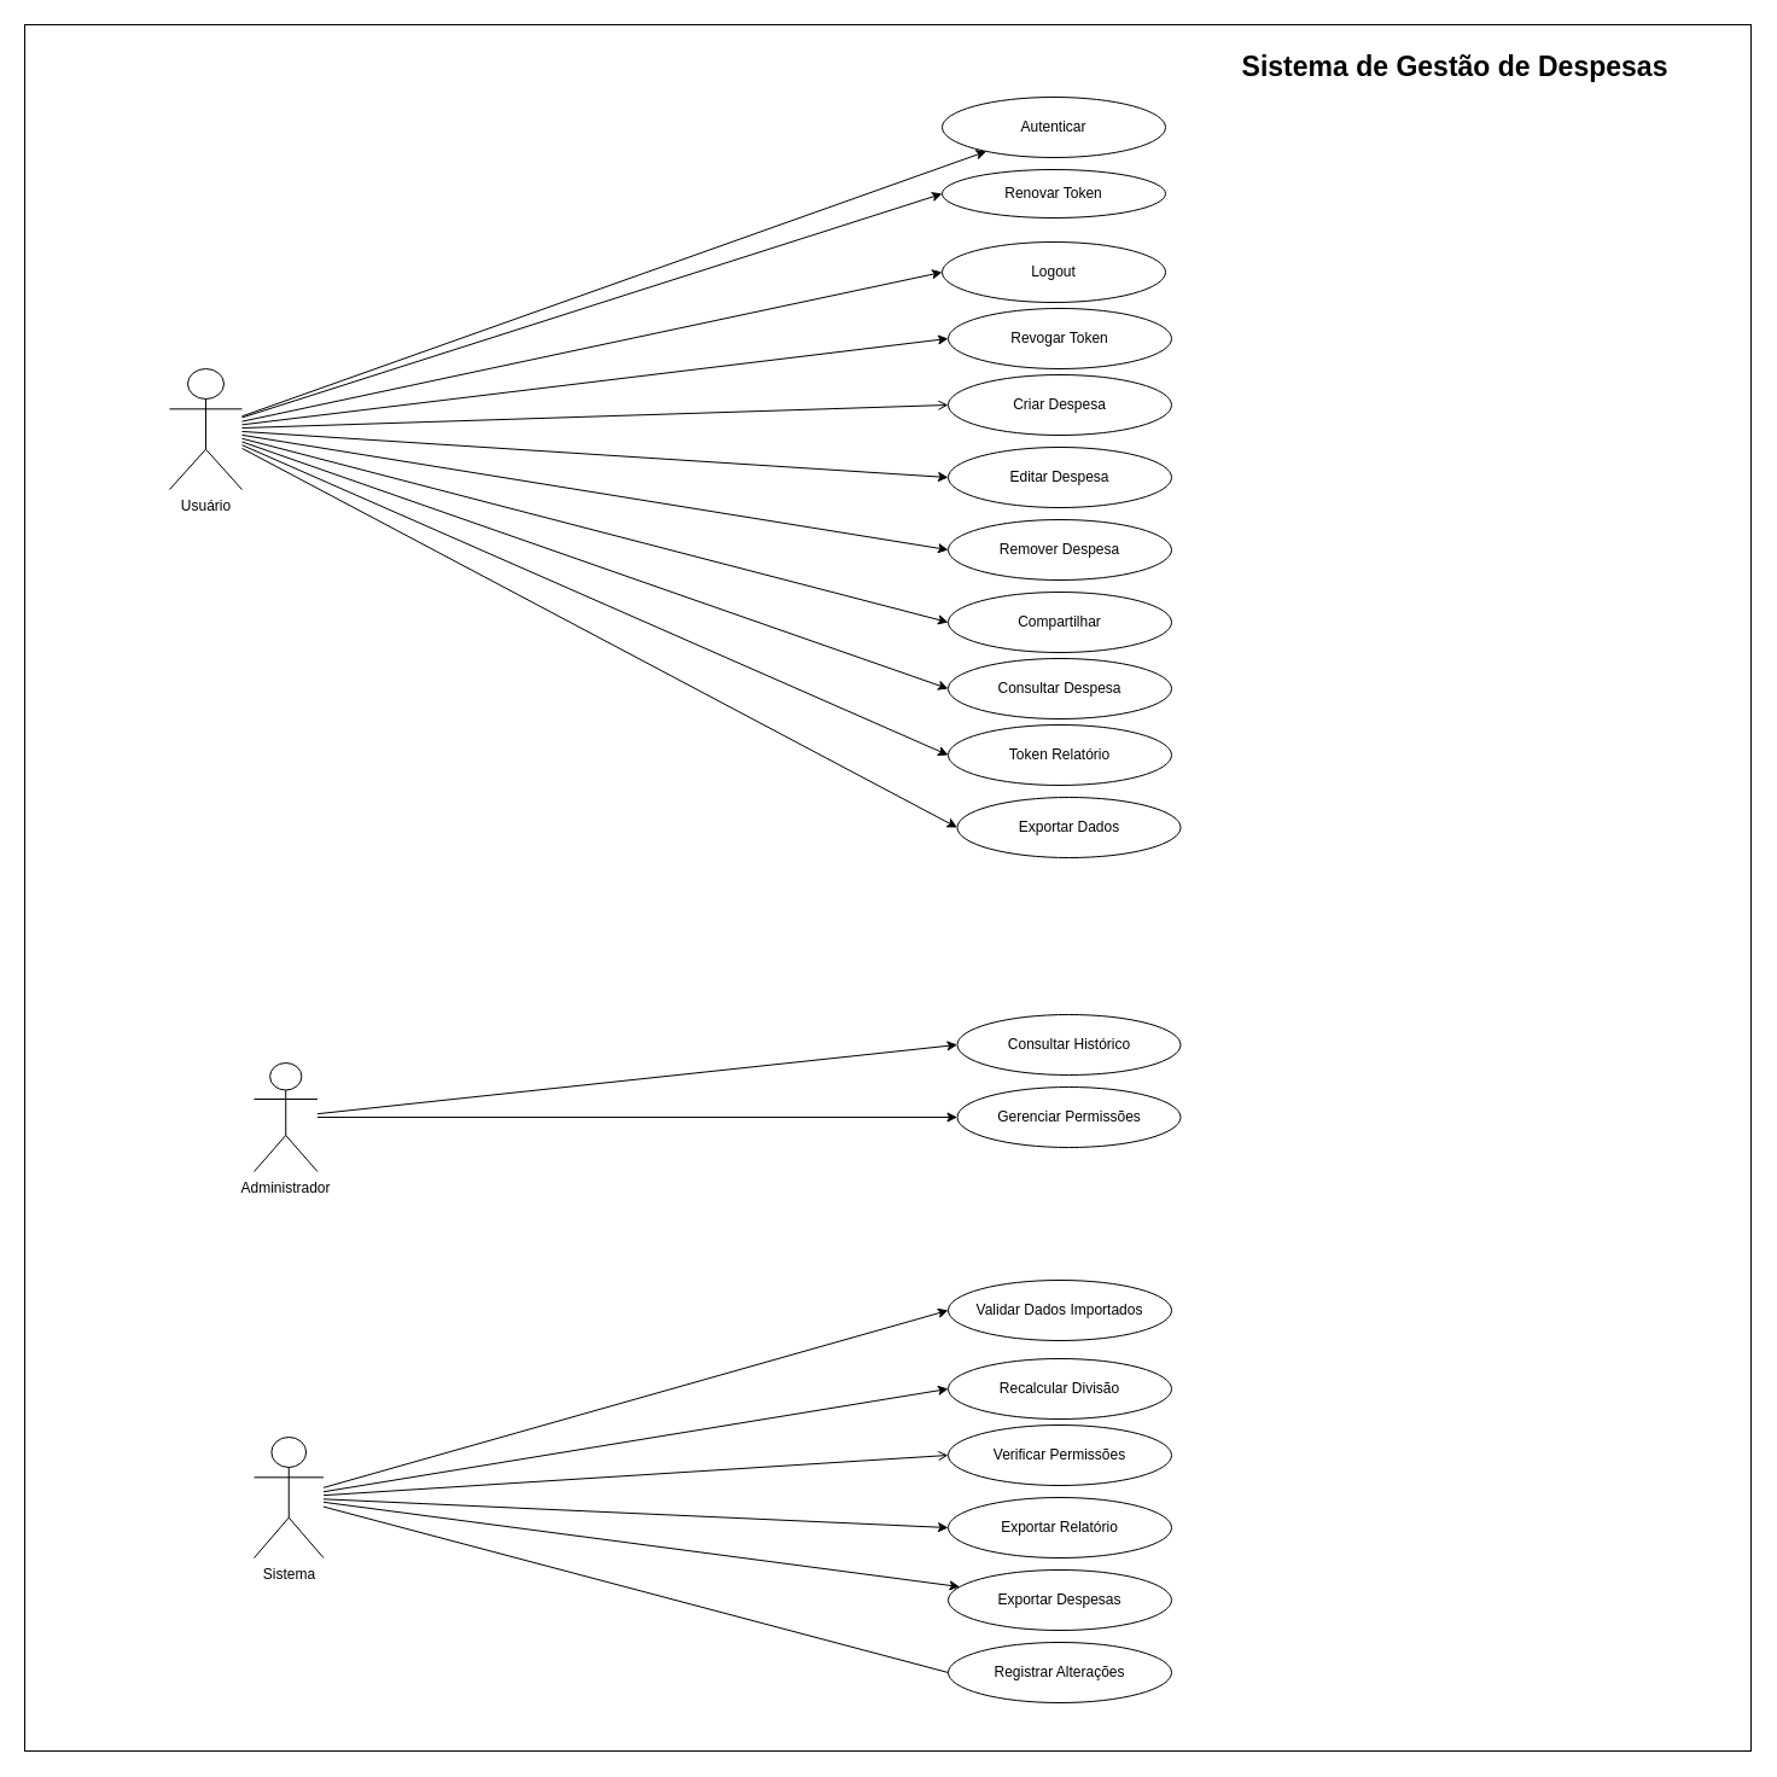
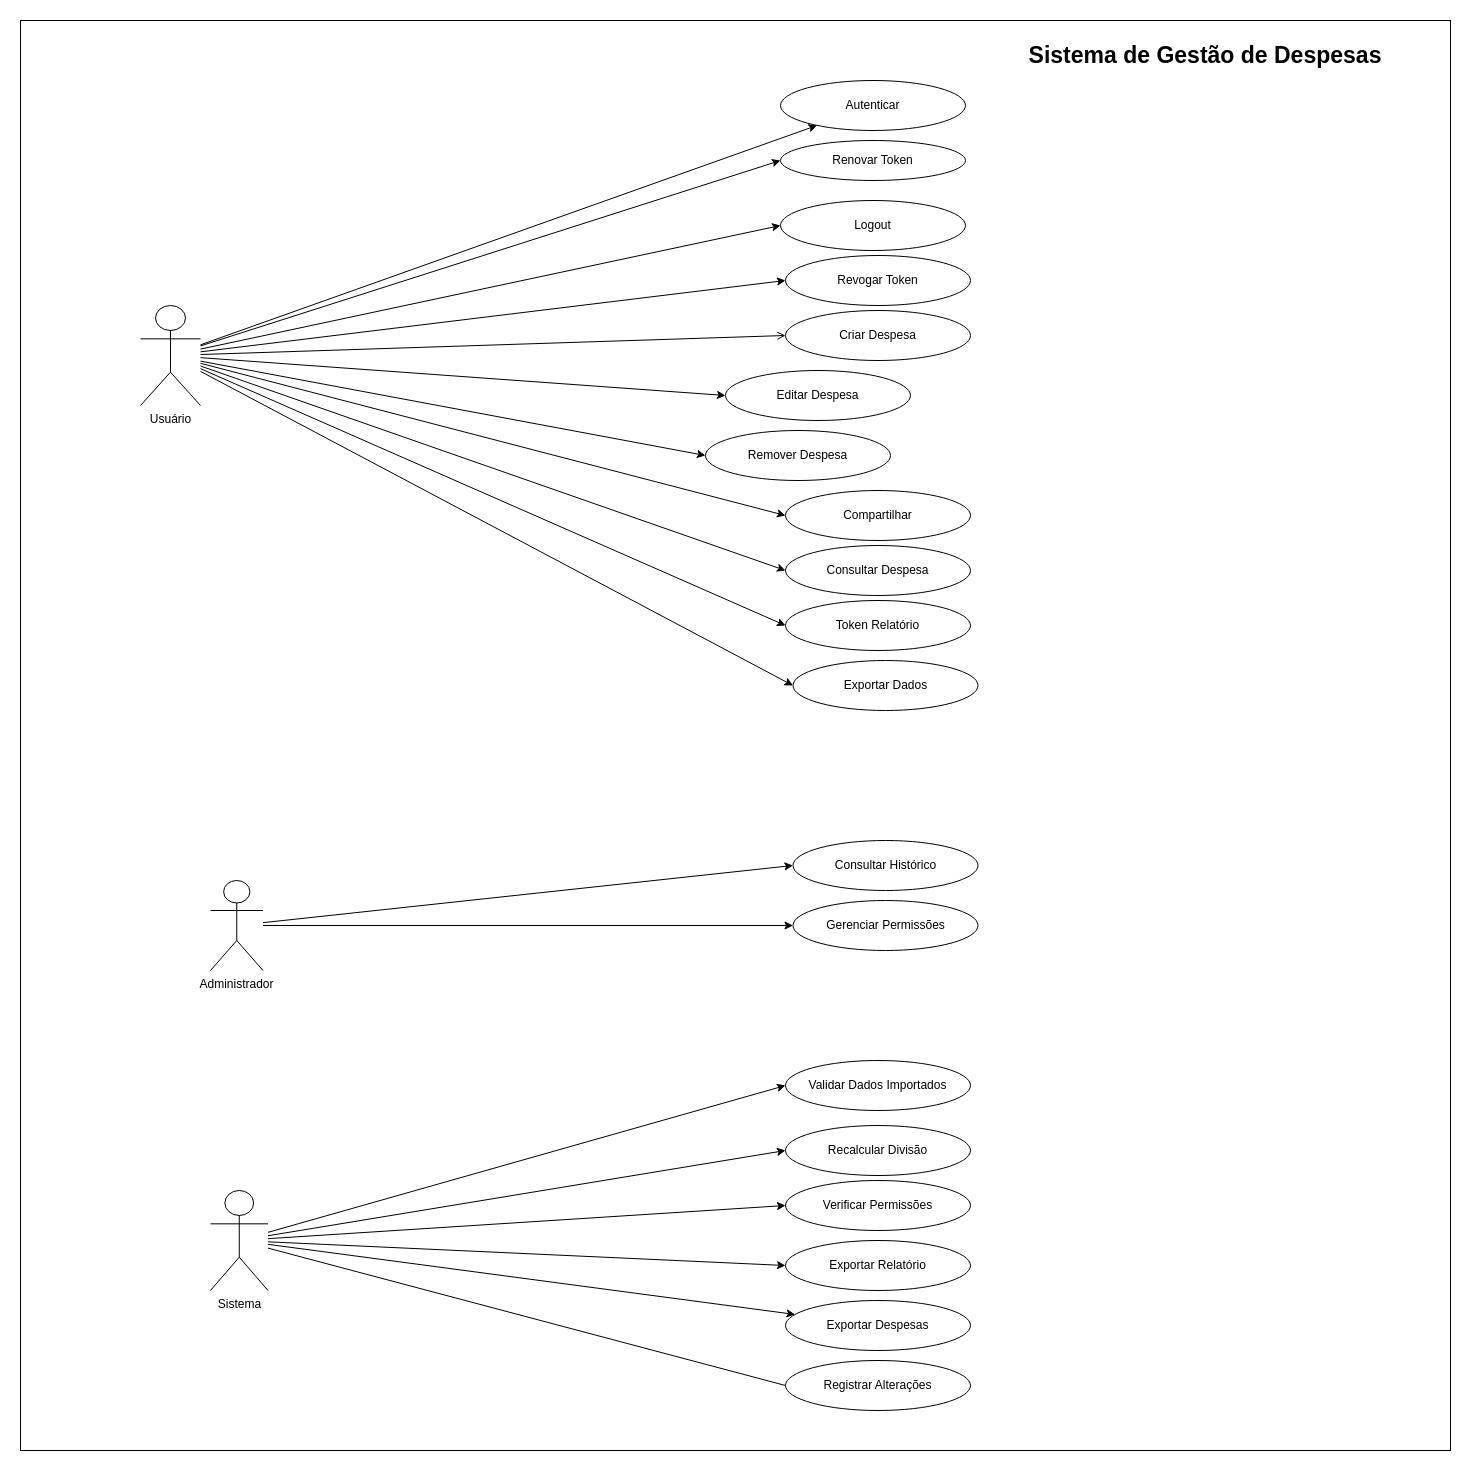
- <mxCell id="29" value="Editar Despesa" style="ellipse;whiteSpace=wrap;html=1;" vertex="1" parent="1"><mxGeometry x="785" y="370" width="185" height="50" as="geometry" /></mxCell>
+ <mxCell id="29" value="Editar Despesa" style="ellipse;whiteSpace=wrap;html=1;" vertex="1" parent="1"><mxGeometry x="725" y="370" width="185" height="50" as="geometry" /></mxCell>
- <mxCell id="30" value="Remover Despesa" style="ellipse;whiteSpace=wrap;html=1;" vertex="1" parent="1"><mxGeometry x="785" y="430" width="185" height="50" as="geometry" /></mxCell>
+ <mxCell id="30" value="Remover Despesa" style="ellipse;whiteSpace=wrap;html=1;" vertex="1" parent="1"><mxGeometry x="705" y="430" width="185" height="50" as="geometry" /></mxCell>
- <mxCell id="21" style="rounded=0;orthogonalLoop=1;jettySize=auto;html=1;entryX=0;entryY=0.5;entryDx=0;entryDy=0;endArrow=open;" edge="1" parent="1" source="25" target="41"><mxGeometry relative="1" as="geometry" /></mxCell>
+ <mxCell id="21" style="rounded=0;orthogonalLoop=1;jettySize=auto;html=1;entryX=0;entryY=0.5;entryDx=0;entryDy=0;" edge="1" parent="1" source="25" target="41"><mxGeometry relative="1" as="geometry" /></mxCell>
